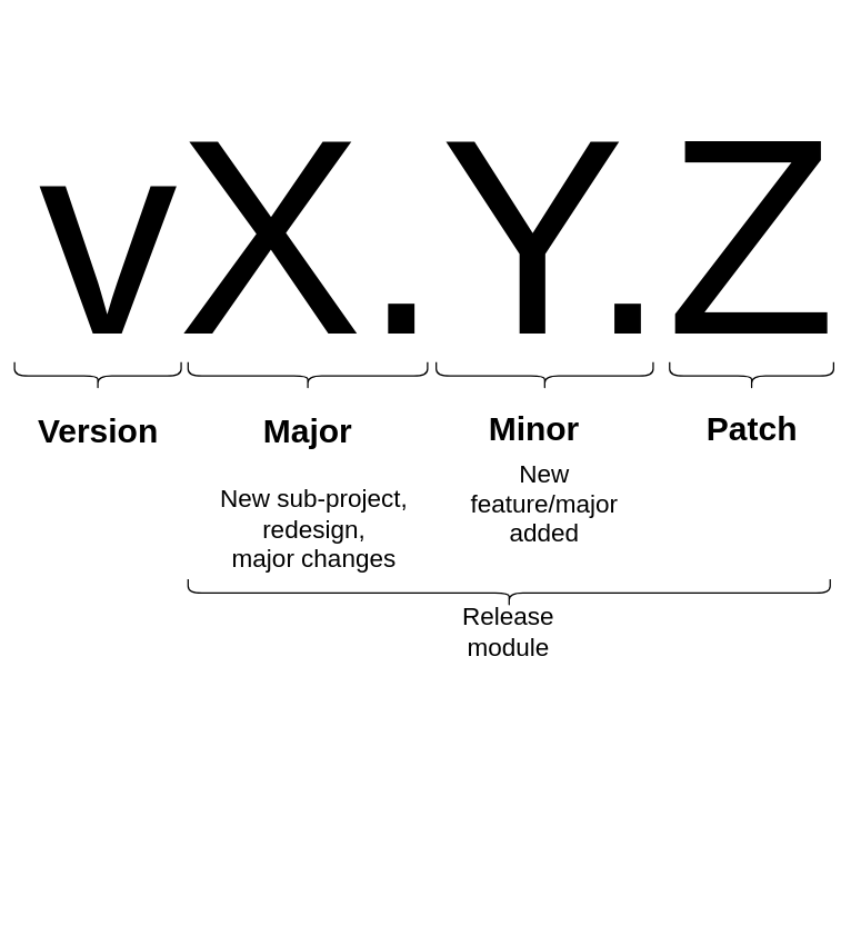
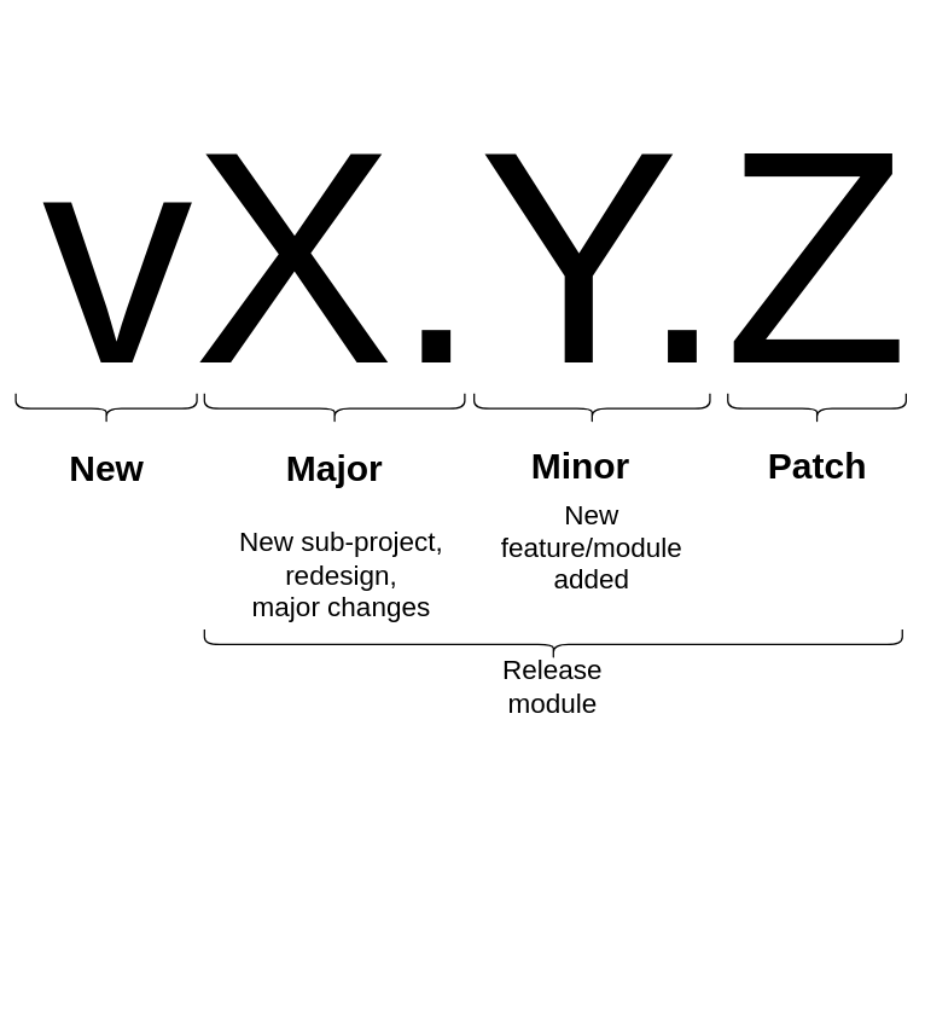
- <mxCell id="7" value="Version" style="text;strokeColor=none;fillColor=none;html=1;fontSize=24;fontStyle=1;verticalAlign=middle;align=center;" vertex="1" parent="1"><mxGeometry x="20" y="290" width="100" height="40" as="geometry" /></mxCell>
+ <mxCell id="7" value="New" style="text;strokeColor=none;fillColor=none;html=1;fontSize=24;fontStyle=1;verticalAlign=middle;align=center;" vertex="1" parent="1"><mxGeometry x="20" y="290" width="100" height="40" as="geometry" /></mxCell>
- <mxCell id="12" value="&lt;span style=&quot;font-size: 18px;&quot;&gt;New feature/major added&lt;/span&gt;" style="text;html=1;strokeColor=none;fillColor=none;align=center;verticalAlign=middle;whiteSpace=wrap;rounded=0;fontSize=14;" vertex="1" parent="1"><mxGeometry x="321.88" y="348.13" width="140" height="30" as="geometry" /></mxCell>
+ <mxCell id="12" value="&lt;span style=&quot;font-size: 18px;&quot;&gt;New feature/module added&lt;/span&gt;" style="text;html=1;strokeColor=none;fillColor=none;align=center;verticalAlign=middle;whiteSpace=wrap;rounded=0;fontSize=14;" vertex="1" parent="1"><mxGeometry x="321.88" y="348.13" width="140" height="30" as="geometry" /></mxCell>
